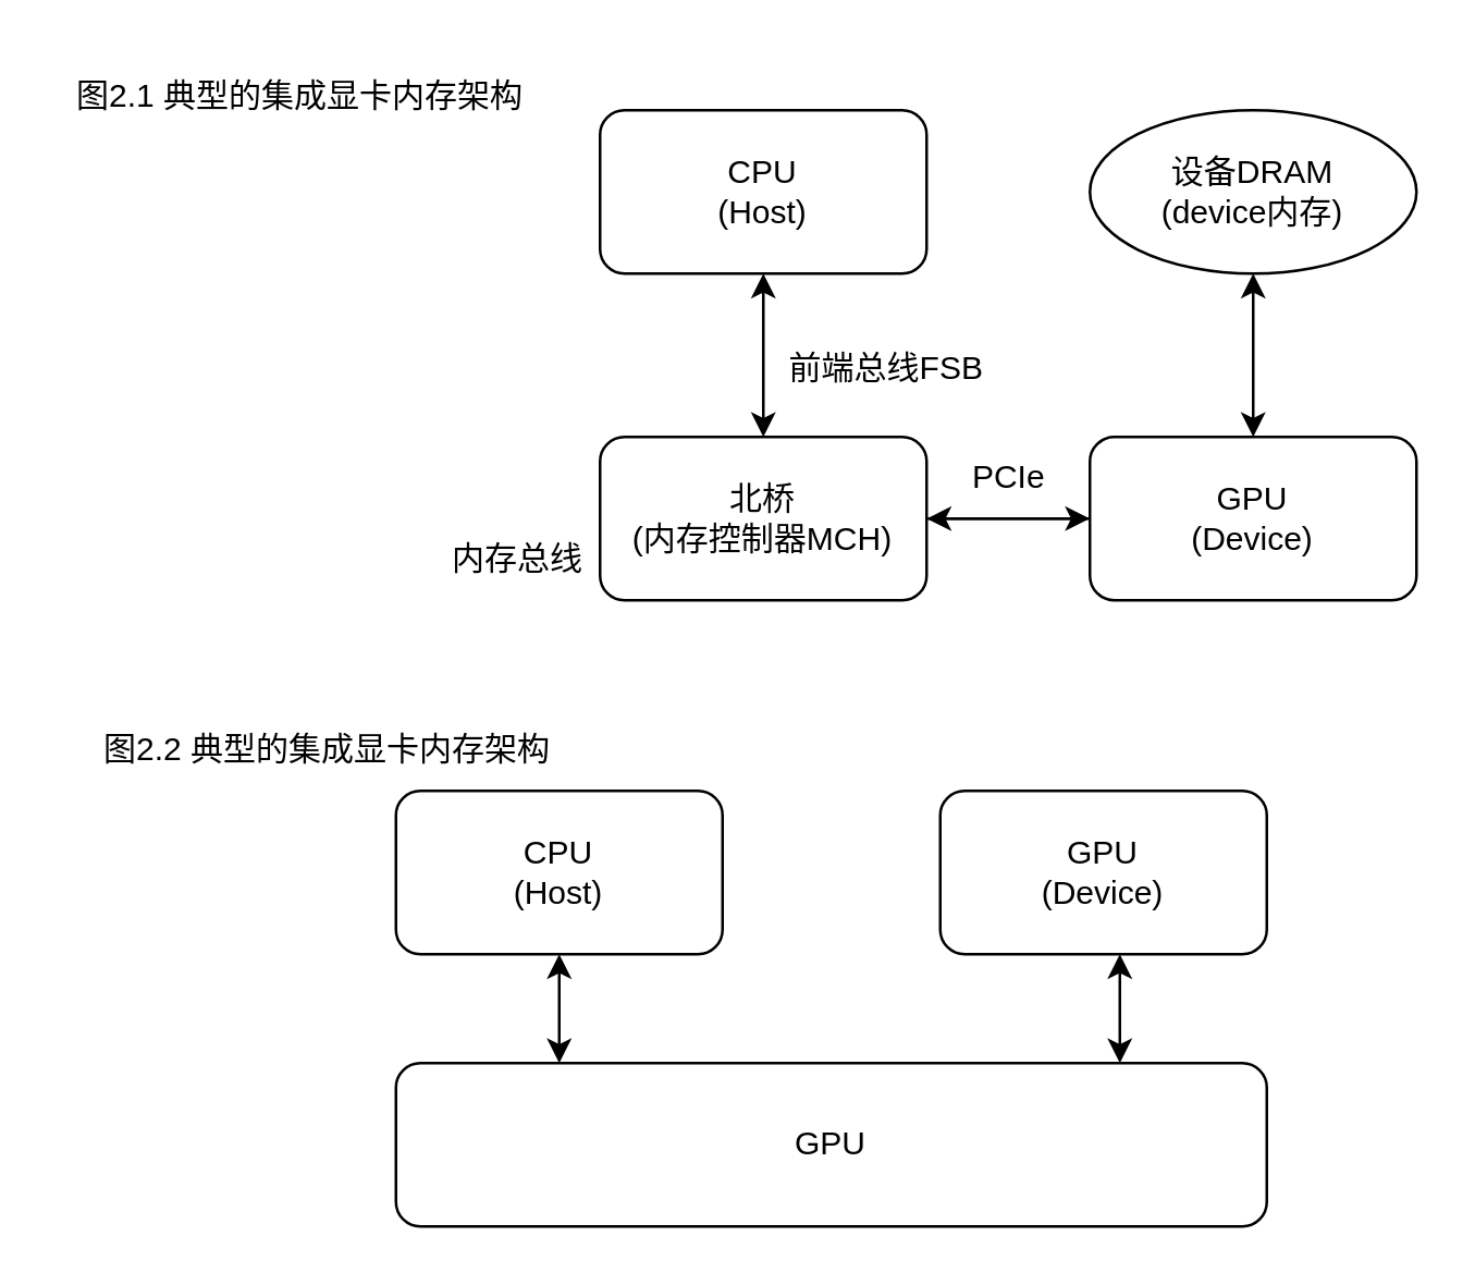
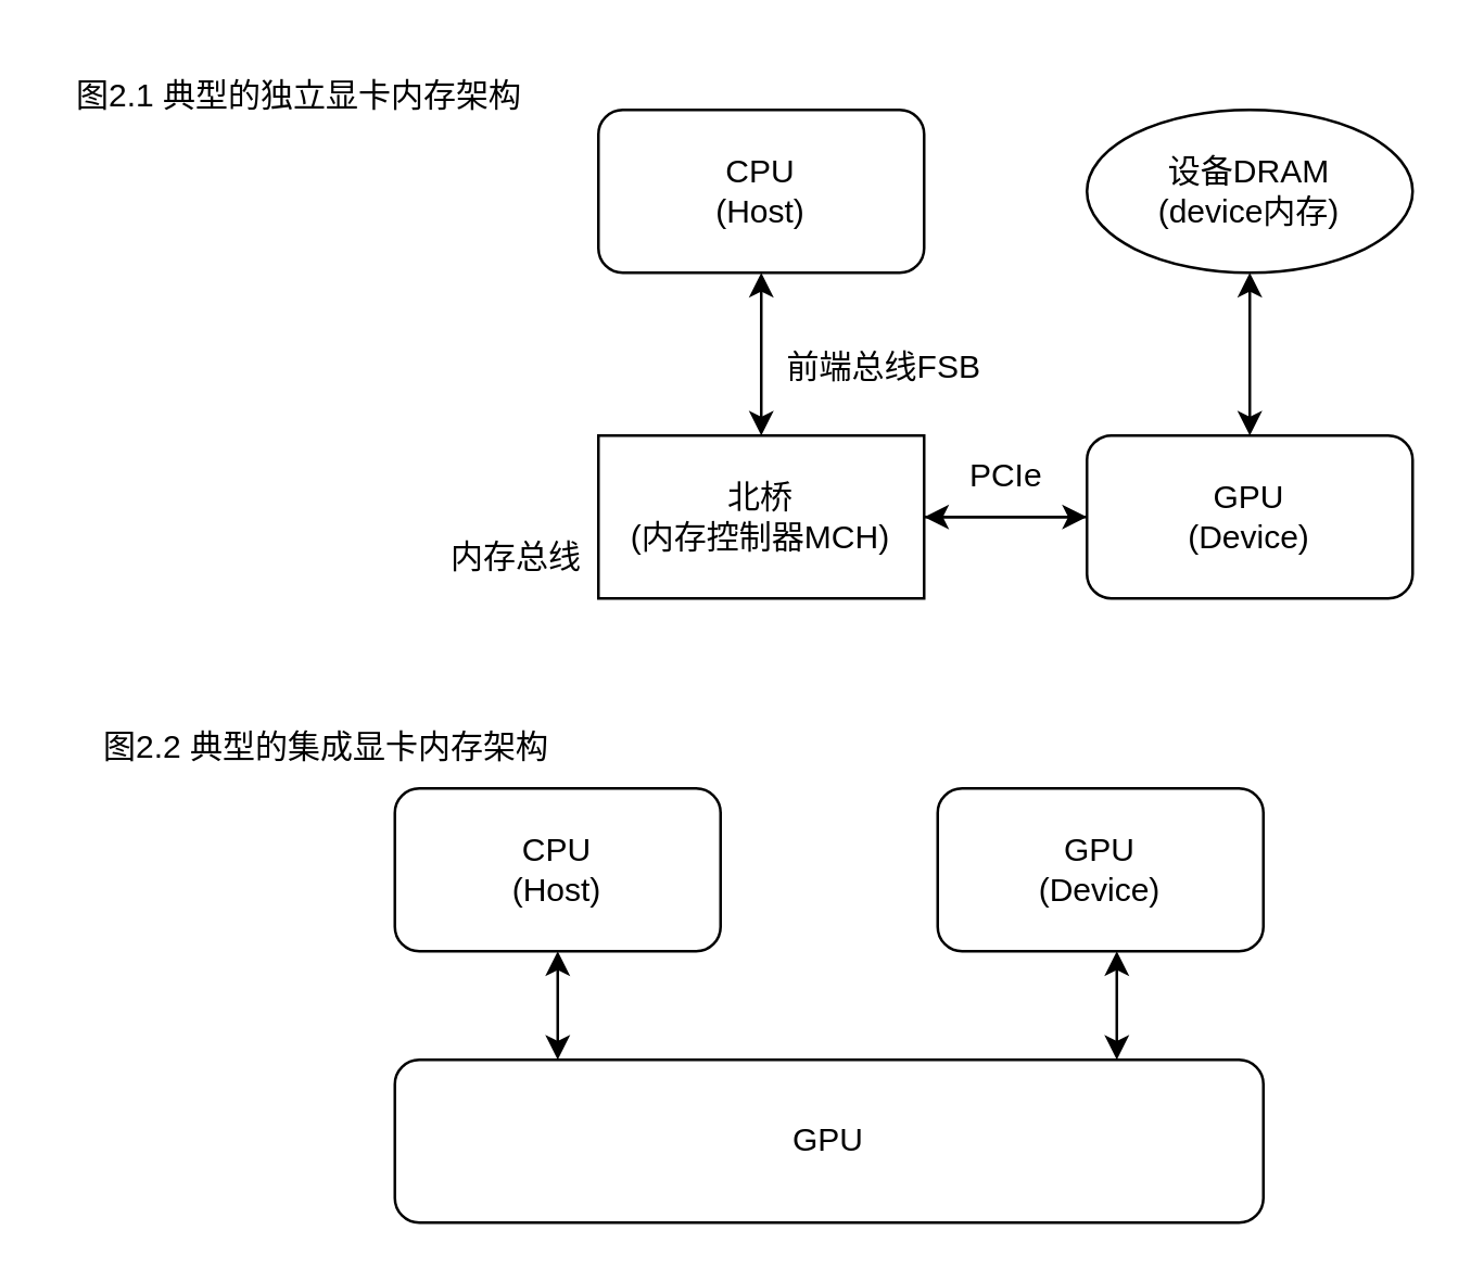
- <mxCell id="13" value="图2.1 典型的集成显卡内存架构" style="text;html=1;align=center;verticalAlign=middle;whiteSpace=wrap;rounded=0;" vertex="1" parent="1"><mxGeometry x="20" y="20" width="180" height="30" as="geometry" /></mxCell>
+ <mxCell id="13" value="图2.1 典型的独立显卡内存架构" style="text;html=1;align=center;verticalAlign=middle;whiteSpace=wrap;rounded=0;" vertex="1" parent="1"><mxGeometry x="20" y="20" width="180" height="30" as="geometry" /></mxCell>
- <mxCell id="4" value="北桥&lt;br&gt;(内存控制器MCH)" style="rounded=1;whiteSpace=wrap;html=1;" vertex="1" parent="1"><mxGeometry x="220" y="160" width="120" height="60" as="geometry" /></mxCell>
+ <mxCell id="4" value="北桥&lt;br&gt;(内存控制器MCH)" style="whiteSpace=wrap;html=1;rounded=0;" vertex="1" parent="1"><mxGeometry x="220" y="160" width="120" height="60" as="geometry" /></mxCell>
